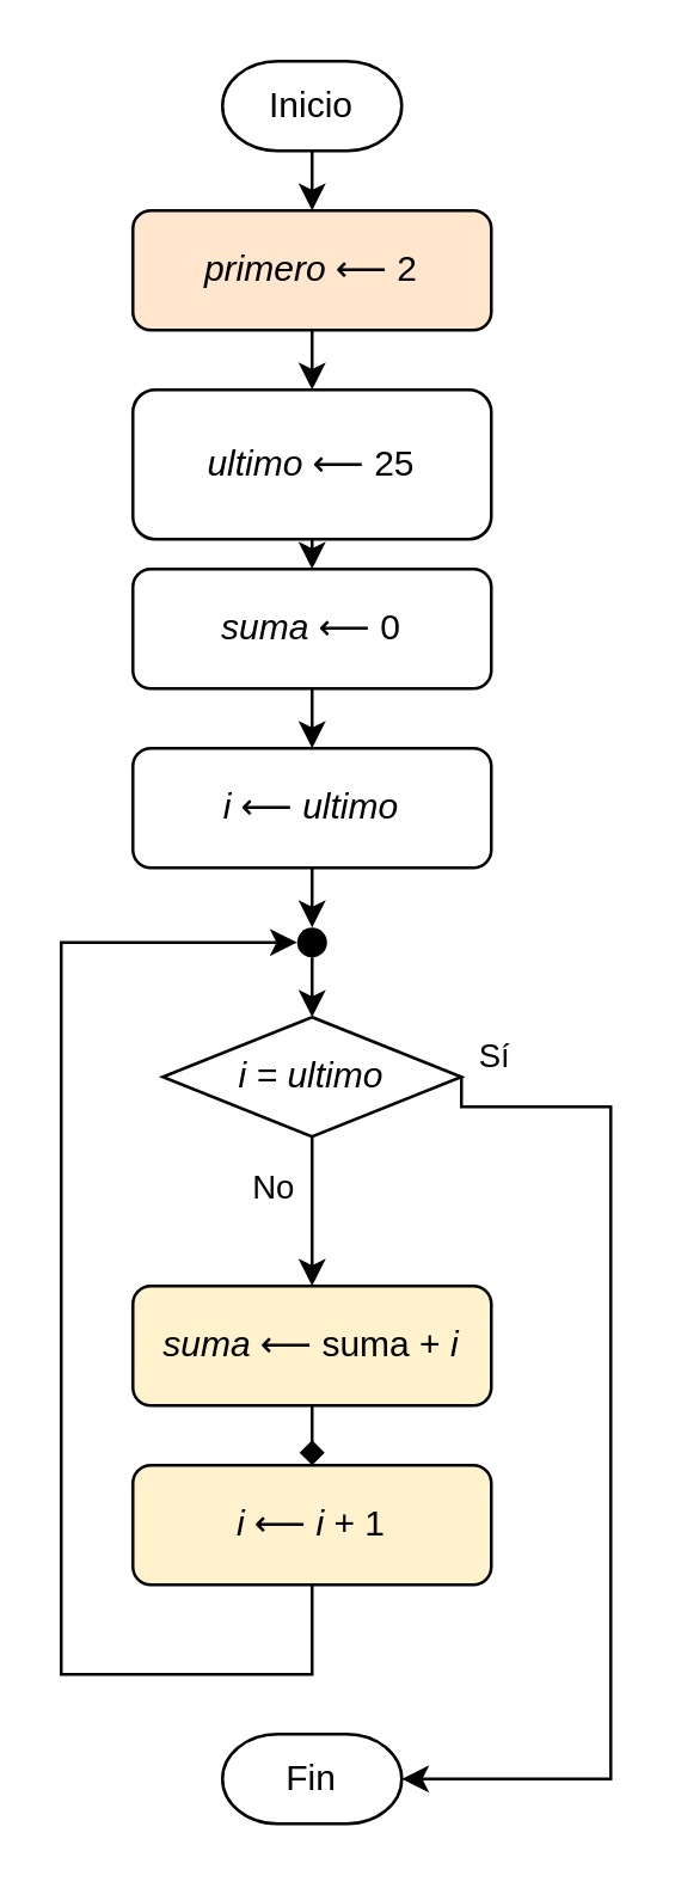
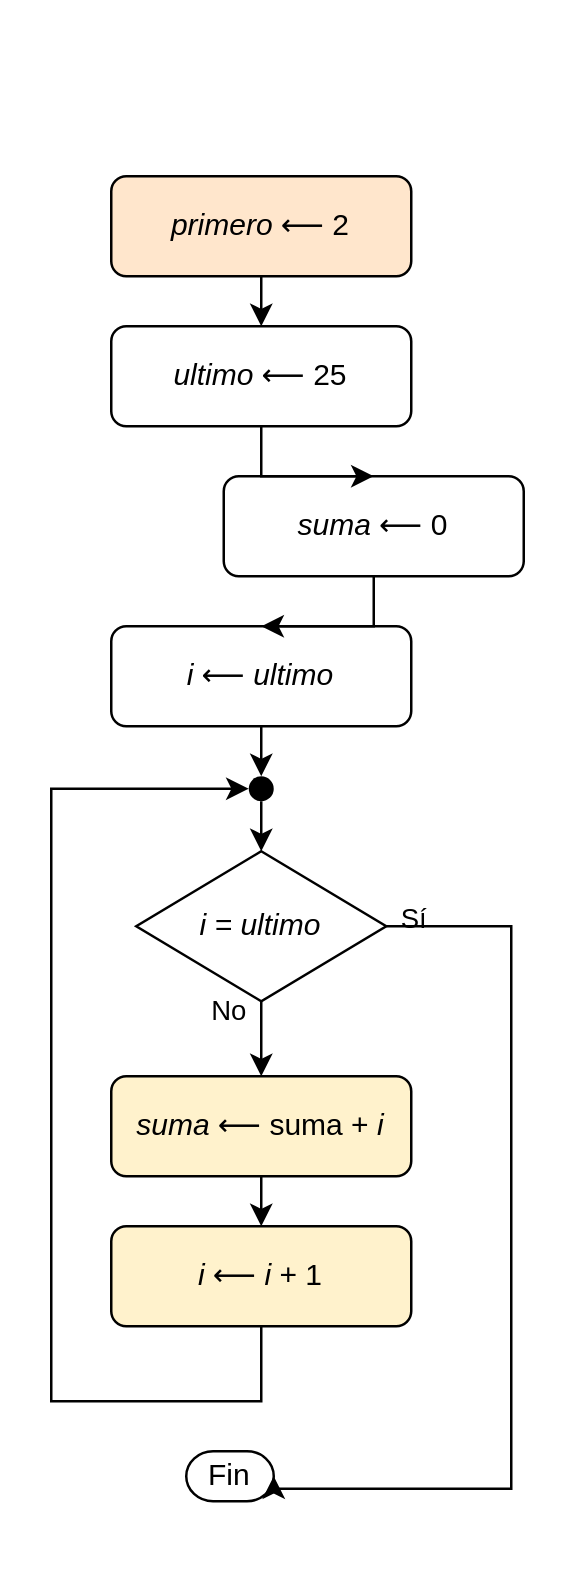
- <mxCell id="3" value="Inicio" style="strokeWidth=1;html=1;shape=mxgraph.flowchart.terminator;whiteSpace=wrap;" parent="1" vertex="1"><mxGeometry x="74" y="20" width="60" height="30" as="geometry" /></mxCell>
- <mxCell id="2" style="edgeStyle=orthogonalEdgeStyle;rounded=0;orthogonalLoop=1;jettySize=auto;html=1;exitX=0.5;exitY=1;exitDx=0;exitDy=0;exitPerimeter=0;entryX=0.5;entryY=0;entryDx=0;entryDy=0;" parent="1" source="3" target="6" edge="1"><mxGeometry relative="1" as="geometry" /></mxCell>
- <mxCell id="7" value="&lt;i&gt;ultimo&lt;/i&gt; ⟵ 25" style="rounded=1;whiteSpace=wrap;html=1;fontSize=12;glass=0;strokeWidth=1;shadow=0;" parent="1" vertex="1"><mxGeometry x="44" y="130" width="120" height="50" as="geometry" /></mxCell>
+ <mxCell id="7" value="&lt;i&gt;ultimo&lt;/i&gt; ⟵ 25" style="rounded=1;whiteSpace=wrap;html=1;fontSize=12;glass=0;strokeWidth=1;shadow=0;" parent="1" vertex="1"><mxGeometry x="44" y="130" width="120" height="40" as="geometry" /></mxCell>
- <mxCell id="21" value="&lt;i&gt;suma&lt;/i&gt;&amp;nbsp;⟵ 0" style="rounded=1;whiteSpace=wrap;html=1;fontSize=12;glass=0;strokeWidth=1;shadow=0;" vertex="1" parent="1"><mxGeometry x="44" y="190" width="120" height="40" as="geometry" /></mxCell>
+ <mxCell id="21" value="&lt;i&gt;suma&lt;/i&gt;&amp;nbsp;⟵ 0" style="rounded=1;whiteSpace=wrap;html=1;fontSize=12;glass=0;strokeWidth=1;shadow=0;" vertex="1" parent="1"><mxGeometry x="89" y="190" width="120" height="40" as="geometry" /></mxCell>
- <mxCell id="14" value="&lt;i&gt;i = ultimo&lt;/i&gt;" style="strokeWidth=1;html=1;shape=mxgraph.flowchart.decision;whiteSpace=wrap;" parent="1" vertex="1"><mxGeometry x="54" y="340" width="100" height="40" as="geometry" /></mxCell>
+ <mxCell id="14" value="&lt;i&gt;i = ultimo&lt;/i&gt;" style="strokeWidth=1;html=1;shape=mxgraph.flowchart.decision;whiteSpace=wrap;" parent="1" vertex="1"><mxGeometry x="54" y="340" width="100" height="60" as="geometry" /></mxCell>
- <mxCell id="15" style="edgeStyle=orthogonalEdgeStyle;rounded=0;orthogonalLoop=1;jettySize=auto;html=1;exitX=0.5;exitY=1;exitDx=0;exitDy=0;entryX=0.5;entryY=0;entryDx=0;entryDy=0;endArrow=diamond;" parent="1" source="16" target="18" edge="1"><mxGeometry relative="1" as="geometry" /></mxCell>
+ <mxCell id="15" style="edgeStyle=orthogonalEdgeStyle;rounded=0;orthogonalLoop=1;jettySize=auto;html=1;exitX=0.5;exitY=1;exitDx=0;exitDy=0;entryX=0.5;entryY=0;entryDx=0;entryDy=0;" parent="1" source="16" target="18" edge="1"><mxGeometry relative="1" as="geometry" /></mxCell>
- <mxCell id="4" value="Fin" style="strokeWidth=1;html=1;shape=mxgraph.flowchart.terminator;whiteSpace=wrap;" parent="1" vertex="1"><mxGeometry x="74" y="580" width="60" height="30" as="geometry" /></mxCell>
+ <mxCell id="4" value="Fin" style="strokeWidth=1;html=1;shape=mxgraph.flowchart.terminator;whiteSpace=wrap;" parent="1" vertex="1"><mxGeometry x="74" y="580" width="35" height="20" as="geometry" /></mxCell>
